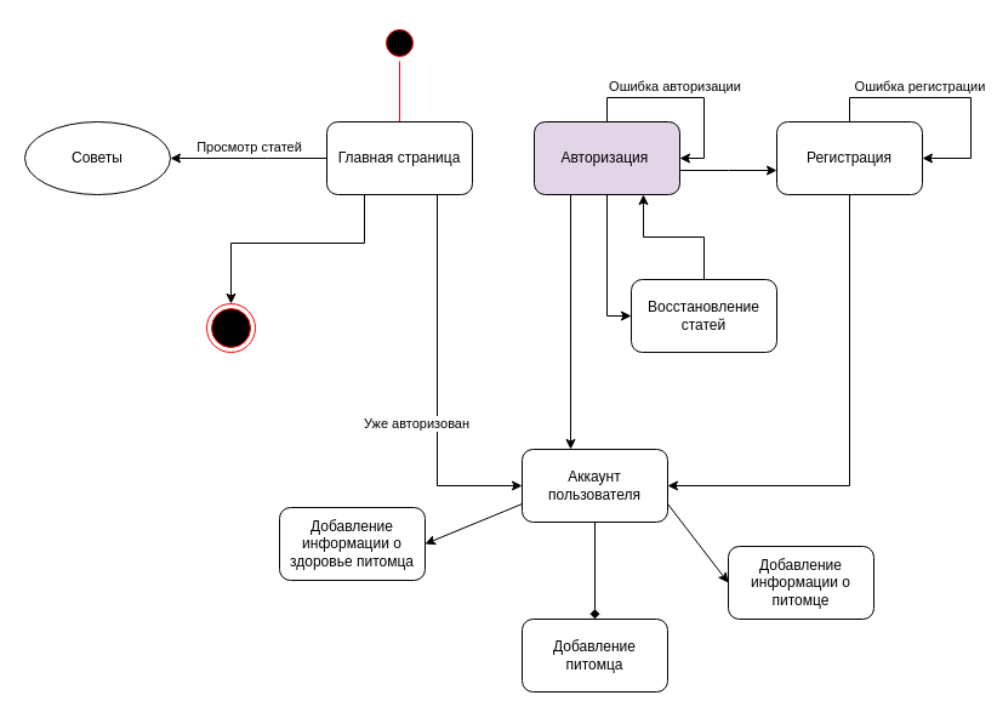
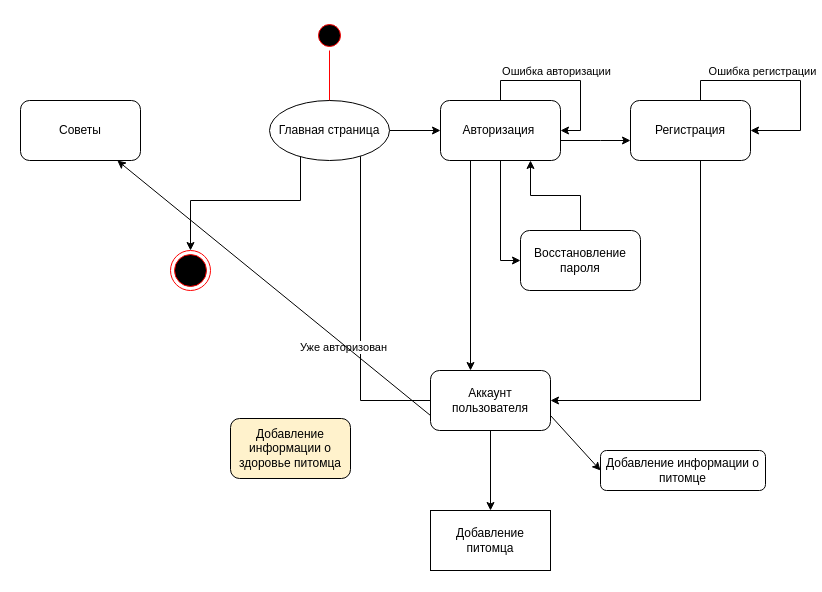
- <mxCell id="18" value="Советы" style="ellipse;whiteSpace=wrap;html=1;" parent="1" vertex="1"><mxGeometry x="20" y="100" width="120" height="60" as="geometry" /></mxCell>
+ <mxCell id="18" value="Советы" style="rounded=1;whiteSpace=wrap;html=1;" parent="1" vertex="1"><mxGeometry x="20" y="100" width="120" height="60" as="geometry" /></mxCell>
- <mxCell id="6" value="" style="edgeStyle=orthogonalEdgeStyle;rounded=0;orthogonalLoop=1;jettySize=auto;html=1;" parent="1" source="11" target="18" edge="1"><mxGeometry relative="1" as="geometry"><Array as="points"><mxPoint x="220" y="130" /><mxPoint x="220" y="130" /></Array></mxGeometry></mxCell>
- <mxCell id="7" value="Просмотр статей" style="edgeLabel;html=1;align=center;verticalAlign=middle;resizable=0;points=[];" parent="6" vertex="1" connectable="0"><mxGeometry x="-0.248" y="1" relative="1" as="geometry"><mxPoint x="-16" y="-11" as="offset" /></mxGeometry></mxCell>
- <mxCell id="11" value="Главная страница" style="rounded=1;whiteSpace=wrap;html=1;" parent="1" vertex="1"><mxGeometry x="269" y="100" width="120" height="60" as="geometry" /></mxCell>
+ <mxCell id="11" value="Главная страница" style="ellipse;whiteSpace=wrap;html=1;" parent="1" vertex="1"><mxGeometry x="269" y="100" width="120" height="60" as="geometry" /></mxCell>
+ <mxCell id="5" style="edgeStyle=orthogonalEdgeStyle;rounded=0;orthogonalLoop=1;jettySize=auto;html=1;" parent="1" source="11" target="17" edge="1"><mxGeometry relative="1" as="geometry" /></mxCell>
- <mxCell id="17" value="Авторизация&amp;nbsp;" style="rounded=1;whiteSpace=wrap;html=1;fillColor=#e1d5e7;" parent="1" vertex="1"><mxGeometry x="440" y="100" width="120" height="60" as="geometry" /></mxCell>
+ <mxCell id="17" value="Авторизация&amp;nbsp;" style="rounded=1;whiteSpace=wrap;html=1;" parent="1" vertex="1"><mxGeometry x="440" y="100" width="120" height="60" as="geometry" /></mxCell>
- <mxCell id="23" value="Регистрация" style="whiteSpace=wrap;html=1;rounded=1;" parent="1" vertex="1"><mxGeometry x="640" y="100" width="120" height="60" as="geometry" /></mxCell>
+ <mxCell id="23" value="Регистрация" style="whiteSpace=wrap;html=1;rounded=1;" parent="1" vertex="1"><mxGeometry x="630" y="100" width="120" height="60" as="geometry" /></mxCell>
- <mxCell id="27" value="Восстановление статей" style="whiteSpace=wrap;html=1;rounded=1;" parent="1" vertex="1"><mxGeometry x="520" y="230" width="120" height="60" as="geometry" /></mxCell>
+ <mxCell id="27" value="Восстановление пароля" style="whiteSpace=wrap;html=1;rounded=1;" parent="1" vertex="1"><mxGeometry x="520" y="230" width="120" height="60" as="geometry" /></mxCell>
- <mxCell id="8" style="edgeStyle=orthogonalEdgeStyle;rounded=0;orthogonalLoop=1;jettySize=auto;html=1;entryX=0;entryY=0.5;entryDx=0;entryDy=0;" parent="1" source="11" target="13" edge="1"><mxGeometry relative="1" as="geometry"><Array as="points"><mxPoint x="360" y="400" /></Array></mxGeometry></mxCell>
+ <mxCell id="8" style="edgeStyle=orthogonalEdgeStyle;rounded=0;orthogonalLoop=1;jettySize=auto;html=1;entryX=0;entryY=0.5;entryDx=0;entryDy=0;endArrow=none;" parent="1" source="11" target="13" edge="1"><mxGeometry relative="1" as="geometry"><Array as="points"><mxPoint x="360" y="400" /></Array></mxGeometry></mxCell>
- <mxCell id="30" value="" style="endArrow=classic;html=1;rounded=0;exitX=0;exitY=0.75;exitDx=0;exitDy=0;entryX=1;entryY=0.5;entryDx=0;entryDy=0;" edge="1" parent="1" source="13" target="29"><mxGeometry width="50" height="50" relative="1" as="geometry"><mxPoint x="395" y="340" as="sourcePoint" /><mxPoint x="445" y="290" as="targetPoint" /></mxGeometry></mxCell>
+ <mxCell id="30" value="" style="endArrow=classic;html=1;rounded=0;exitX=0;exitY=0.75;exitDx=0;exitDy=0;" edge="1" parent="1" source="13" target="18"><mxGeometry width="50" height="50" relative="1" as="geometry"><mxPoint x="395" y="340" as="sourcePoint" /><mxPoint x="445" y="290" as="targetPoint" /></mxGeometry></mxCell>
- <mxCell id="29" value="Добавление информации о здоровье питомца" style="rounded=1;whiteSpace=wrap;html=1;" vertex="1" parent="1"><mxGeometry x="230" y="418" width="120" height="60" as="geometry" /></mxCell>
+ <mxCell id="29" value="Добавление информации о здоровье питомца" style="rounded=1;whiteSpace=wrap;html=1;fillColor=#fff2cc;" vertex="1" parent="1"><mxGeometry x="230" y="418" width="120" height="60" as="geometry" /></mxCell>
- <mxCell id="21" value="Добавление информации о питомце" style="whiteSpace=wrap;html=1;rounded=1;" parent="1" vertex="1"><mxGeometry x="600" y="450" width="120" height="60" as="geometry" /></mxCell>
+ <mxCell id="21" value="Добавление информации о питомце" style="whiteSpace=wrap;html=1;rounded=1;" parent="1" vertex="1"><mxGeometry x="600" y="450" width="165" height="40" as="geometry" /></mxCell>
- <mxCell id="12" value="" style="edgeStyle=orthogonalEdgeStyle;rounded=0;orthogonalLoop=1;jettySize=auto;html=1;endArrow=diamond;" edge="1" parent="1" source="13" target="28"><mxGeometry relative="1" as="geometry" /></mxCell>
+ <mxCell id="12" value="" style="edgeStyle=orthogonalEdgeStyle;rounded=0;orthogonalLoop=1;jettySize=auto;html=1;" edge="1" parent="1" source="13" target="28"><mxGeometry relative="1" as="geometry" /></mxCell>
- <mxCell id="28" value="Добавление питомца" style="whiteSpace=wrap;html=1;rounded=1;" parent="1" vertex="1"><mxGeometry x="430" y="510" width="120" height="60" as="geometry" /></mxCell>
+ <mxCell id="28" value="Добавление питомца" style="whiteSpace=wrap;html=1;rounded=0;" parent="1" vertex="1"><mxGeometry x="430" y="510" width="120" height="60" as="geometry" /></mxCell>
